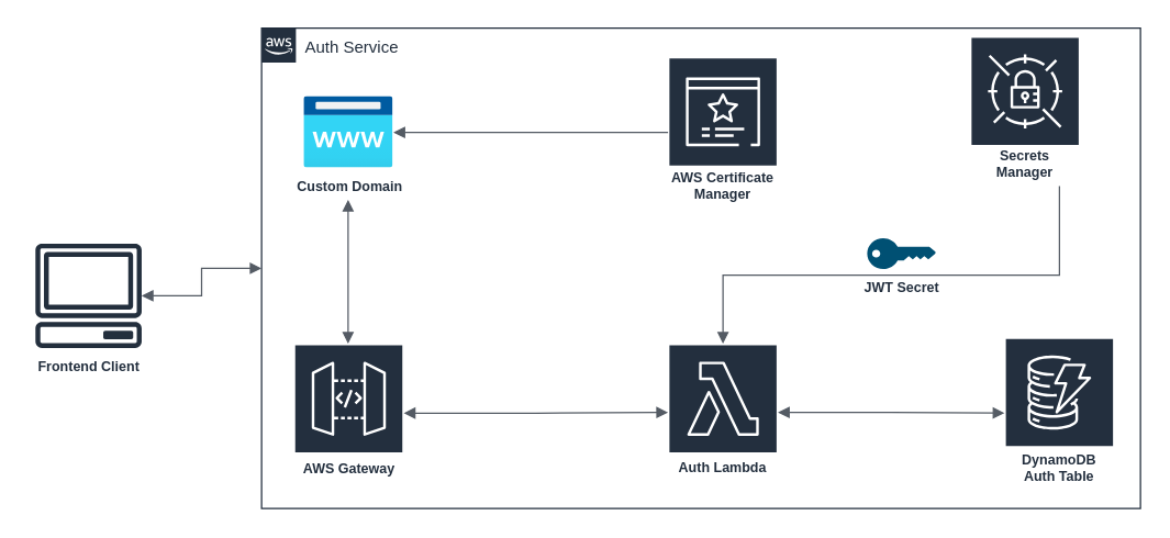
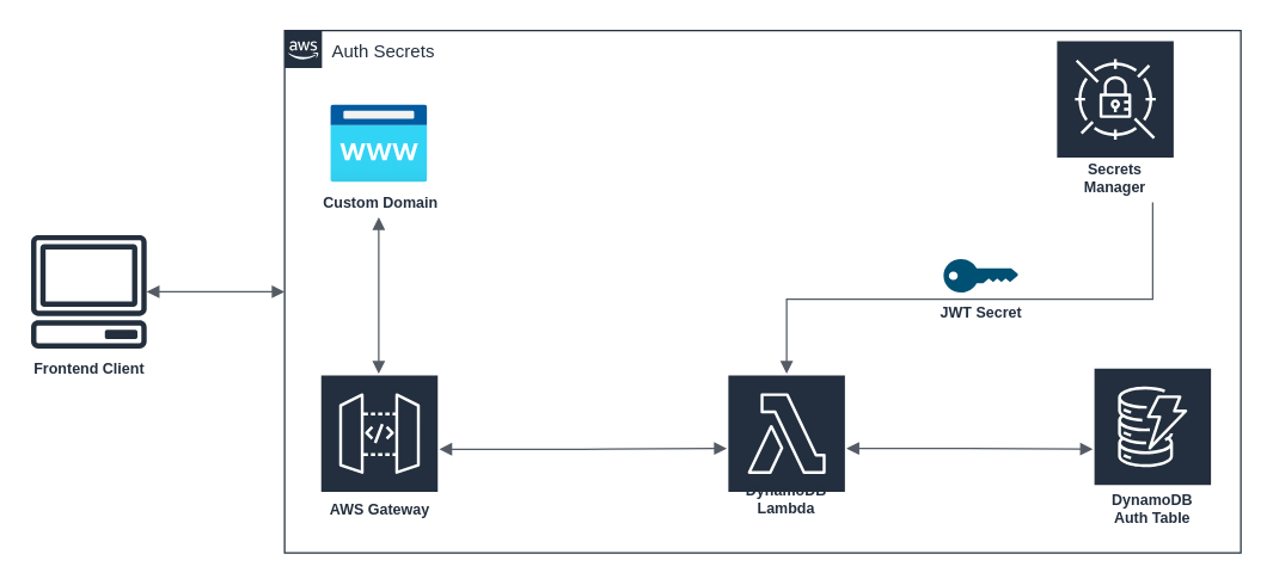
- <mxCell id="2" value="&lt;div&gt;Auth Service&lt;/div&gt;" style="points=[[0,0],[0.25,0],[0.5,0],[0.75,0],[1,0],[1,0.25],[1,0.5],[1,0.75],[1,1],[0.75,1],[0.5,1],[0.25,1],[0,1],[0,0.75],[0,0.5],[0,0.25]];outlineConnect=0;gradientColor=none;html=1;whiteSpace=wrap;fontSize=12;fontStyle=0;container=1;pointerEvents=0;collapsible=0;recursiveResize=0;shape=mxgraph.aws4.group;grIcon=mxgraph.aws4.group_aws_cloud_alt;strokeColor=#232F3E;fillColor=none;verticalAlign=top;align=left;spacingLeft=30;fontColor=#232F3E;dashed=0;labelBackgroundColor=#FFFFFF;" parent="1" vertex="1"><mxGeometry x="190" y="20" width="640" height="350" as="geometry" /></mxCell>
+ <mxCell id="2" value="&lt;div&gt;Auth Secrets&lt;/div&gt;" style="points=[[0,0],[0.25,0],[0.5,0],[0.75,0],[1,0],[1,0.25],[1,0.5],[1,0.75],[1,1],[0.75,1],[0.5,1],[0.25,1],[0,1],[0,0.75],[0,0.5],[0,0.25]];outlineConnect=0;gradientColor=none;html=1;whiteSpace=wrap;fontSize=12;fontStyle=0;container=1;pointerEvents=0;collapsible=0;recursiveResize=0;shape=mxgraph.aws4.group;grIcon=mxgraph.aws4.group_aws_cloud_alt;strokeColor=#232F3E;fillColor=none;verticalAlign=top;align=left;spacingLeft=30;fontColor=#232F3E;dashed=0;labelBackgroundColor=#FFFFFF;" parent="1" vertex="1"><mxGeometry x="190" y="20" width="640" height="350" as="geometry" /></mxCell>
- <mxCell id="11" value="" style="edgeStyle=orthogonalEdgeStyle;html=1;endArrow=none;elbow=vertical;startArrow=block;startFill=1;strokeColor=#545B64;rounded=0;" parent="2" source="8" target="6" edge="1"><mxGeometry width="100" relative="1" as="geometry"><mxPoint x="221" y="200" as="sourcePoint" /><mxPoint x="321" y="200" as="targetPoint" /></mxGeometry></mxCell>
- <mxCell id="6" value="AWS Certificate Manager" style="sketch=0;outlineConnect=0;fontColor=#232F3E;gradientColor=none;strokeColor=#ffffff;fillColor=#232F3E;dashed=0;verticalLabelPosition=middle;verticalAlign=bottom;align=center;html=1;whiteSpace=wrap;fontSize=10;fontStyle=1;spacing=3;shape=mxgraph.aws4.productIcon;prIcon=mxgraph.aws4.certificate_manager_3;" parent="2" vertex="1"><mxGeometry x="296" y="21" width="80" height="110" as="geometry" /></mxCell>
- <mxCell id="14" value="&lt;div style=&quot;font-size: 10px;&quot;&gt;Frontend Client&lt;/div&gt;" style="sketch=0;outlineConnect=0;fontColor=#232F3E;gradientColor=none;fillColor=#232F3D;strokeColor=none;dashed=0;verticalLabelPosition=bottom;verticalAlign=top;align=center;html=1;fontSize=10;fontStyle=1;aspect=fixed;pointerEvents=1;shape=mxgraph.aws4.client;labelBackgroundColor=#FFFFFF;labelBorderColor=#FFFFFF;" parent="1" vertex="1"><mxGeometry x="25" y="177" width="78" height="76" as="geometry" /></mxCell>
+ <mxCell id="14" value="&lt;div style=&quot;font-size: 10px;&quot;&gt;Frontend Client&lt;/div&gt;" style="sketch=0;outlineConnect=0;fontColor=#232F3E;gradientColor=none;fillColor=#232F3D;strokeColor=none;dashed=0;verticalLabelPosition=bottom;verticalAlign=top;align=center;html=1;fontSize=10;fontStyle=1;aspect=fixed;pointerEvents=1;shape=mxgraph.aws4.client;labelBackgroundColor=#FFFFFF;labelBorderColor=#FFFFFF;" parent="1" vertex="1"><mxGeometry x="20" y="157" width="78" height="76" as="geometry" /></mxCell>
- <mxCell id="3" value="&lt;div&gt;Auth Lambda&lt;/div&gt;" style="sketch=0;outlineConnect=0;fontColor=#232F3E;gradientColor=none;strokeColor=#ffffff;fillColor=#232F3E;dashed=0;verticalLabelPosition=middle;verticalAlign=bottom;align=center;html=1;whiteSpace=wrap;fontSize=10;fontStyle=1;spacing=3;shape=mxgraph.aws4.productIcon;prIcon=mxgraph.aws4.lambda;" parent="2" vertex="1"><mxGeometry x="296" y="230" width="80" height="100" as="geometry" /></mxCell>
+ <mxCell id="3" value="&lt;div&gt;DynamoDB Lambda&lt;/div&gt;" style="sketch=0;outlineConnect=0;fontColor=#232F3E;gradientColor=none;strokeColor=#ffffff;fillColor=#232F3E;dashed=0;verticalLabelPosition=middle;verticalAlign=bottom;align=center;html=1;whiteSpace=wrap;fontSize=10;fontStyle=1;spacing=3;shape=mxgraph.aws4.productIcon;prIcon=mxgraph.aws4.lambda;" parent="2" vertex="1"><mxGeometry x="296" y="230" width="80" height="100" as="geometry" /></mxCell>
